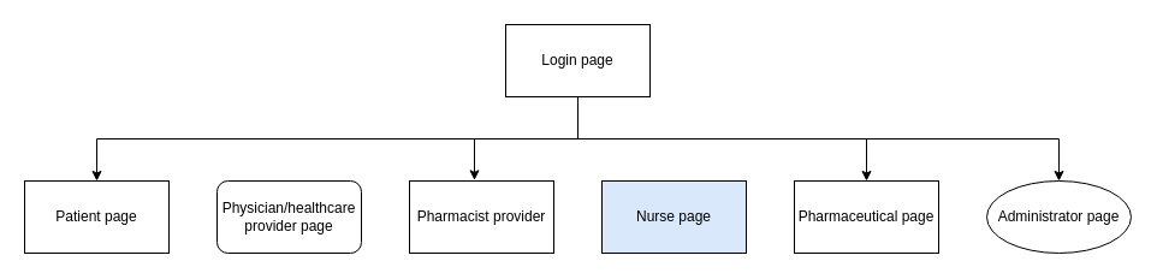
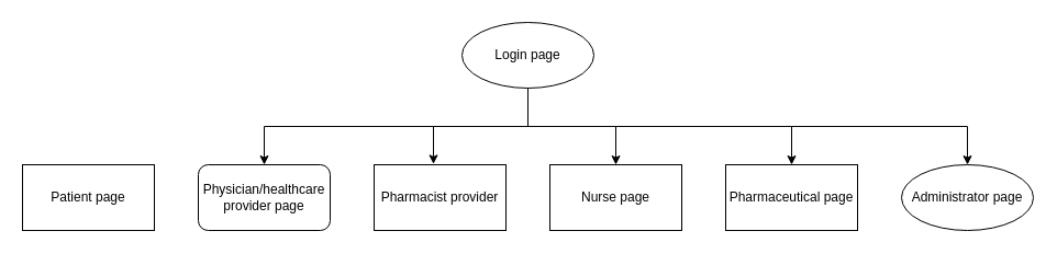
- <mxCell id="8" value="Login page" style="rounded=0;whiteSpace=wrap;html=1;" vertex="1" parent="1"><mxGeometry x="420" y="20" width="120" height="60" as="geometry" /></mxCell>
+ <mxCell id="8" value="Login page" style="ellipse;whiteSpace=wrap;html=1;" vertex="1" parent="1"><mxGeometry x="420" y="20" width="120" height="60" as="geometry" /></mxCell>
- <mxCell id="7" style="edgeStyle=orthogonalEdgeStyle;rounded=0;orthogonalLoop=1;jettySize=auto;html=1;exitX=0.5;exitY=1;exitDx=0;exitDy=0;" edge="1" parent="1" source="8" target="14"><mxGeometry relative="1" as="geometry" /></mxCell>
+ <mxCell id="3" style="edgeStyle=orthogonalEdgeStyle;rounded=0;orthogonalLoop=1;jettySize=auto;html=1;exitX=0.5;exitY=1;exitDx=0;exitDy=0;entryX=0.5;entryY=0;entryDx=0;entryDy=0;" edge="1" parent="1" source="8" target="9"><mxGeometry relative="1" as="geometry" /></mxCell>
+ <mxCell id="2" style="edgeStyle=orthogonalEdgeStyle;rounded=0;orthogonalLoop=1;jettySize=auto;html=1;entryX=0.5;entryY=0;entryDx=0;entryDy=0;" edge="1" parent="1" source="8" target="11"><mxGeometry relative="1" as="geometry" /></mxCell>
- <mxCell id="11" value="Nurse page" style="rounded=0;whiteSpace=wrap;html=1;fillColor=#dae8fc;" vertex="1" parent="1"><mxGeometry x="500" y="150" width="120" height="60" as="geometry" /></mxCell>
+ <mxCell id="11" value="Nurse page" style="rounded=0;whiteSpace=wrap;html=1;" vertex="1" parent="1"><mxGeometry x="500" y="150" width="120" height="60" as="geometry" /></mxCell>
